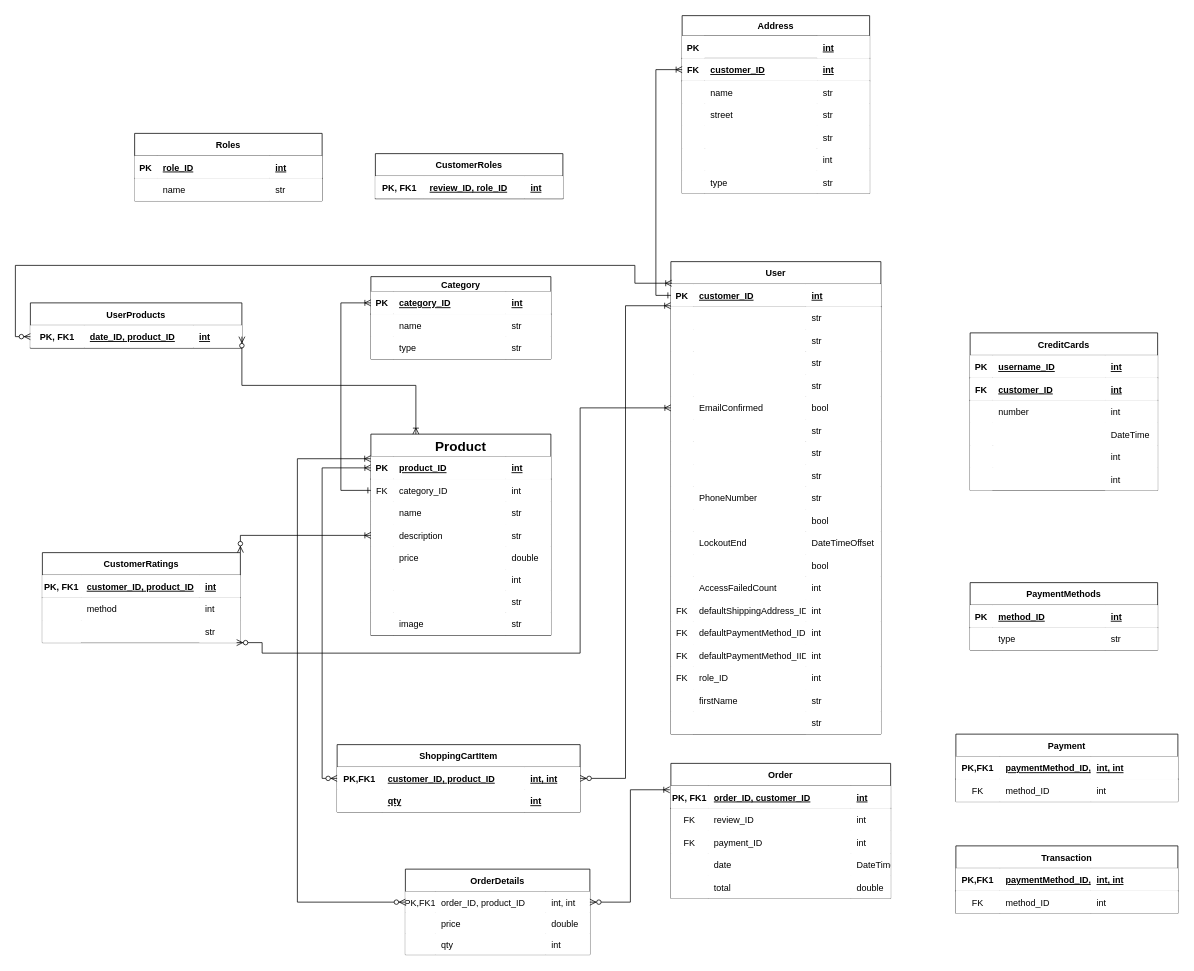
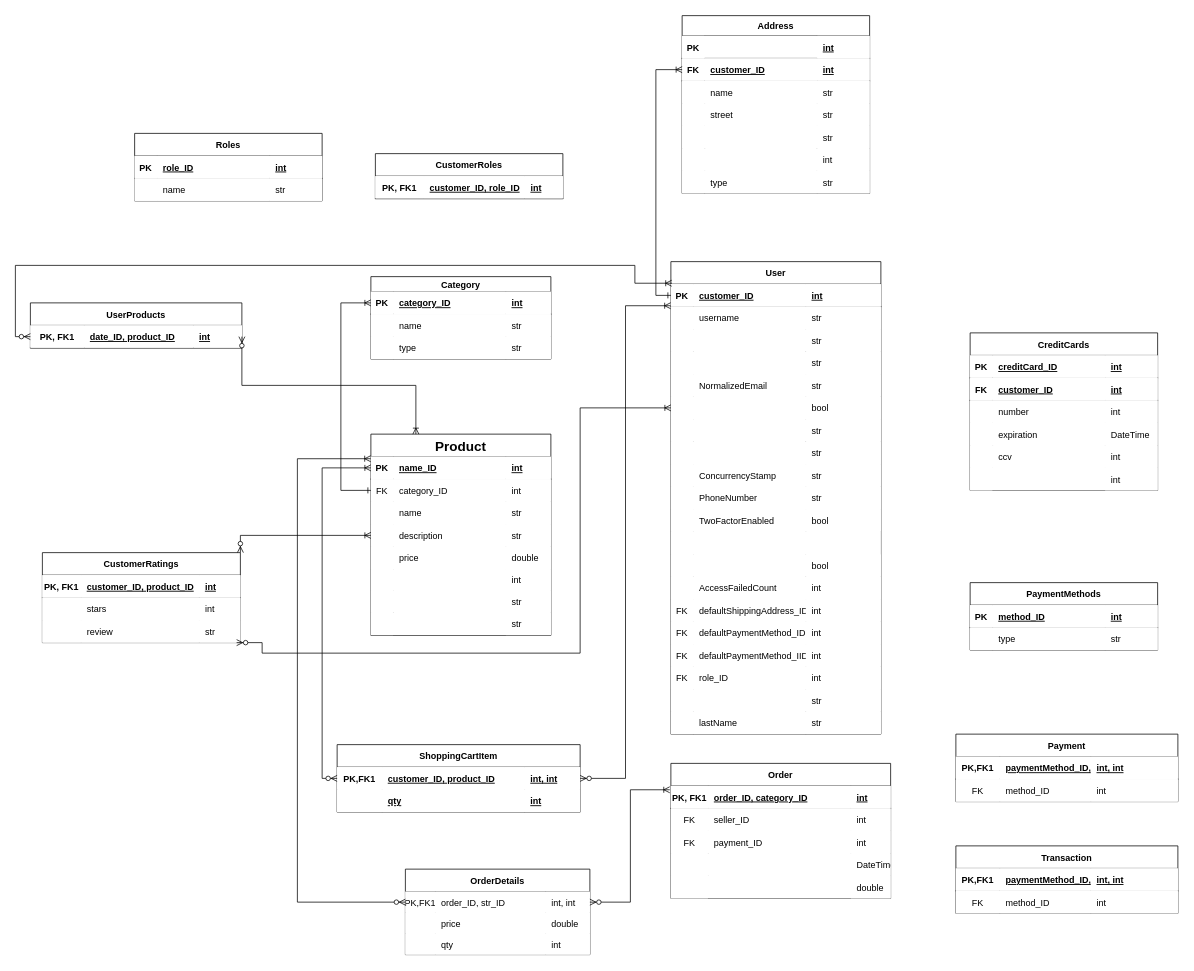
- <mxCell id="256" value="review_ID, role_ID" style="shape=partialRectangle;connectable=0;top=0;left=0;bottom=0;right=0;align=left;spacingLeft=6;fontStyle=5;overflow=hidden;" vertex="1" parent="254"><mxGeometry x="64.8" width="134.4" height="30" as="geometry"><mxRectangle width="134.4" height="30" as="alternateBounds" /></mxGeometry></mxCell>
+ <mxCell id="256" value="customer_ID, role_ID" style="shape=partialRectangle;connectable=0;top=0;left=0;bottom=0;right=0;align=left;spacingLeft=6;fontStyle=5;overflow=hidden;" vertex="1" parent="254"><mxGeometry x="64.8" width="134.4" height="30" as="geometry"><mxRectangle width="134.4" height="30" as="alternateBounds" /></mxGeometry></mxCell>
+ <mxCell id="30" value="username" style="shape=partialRectangle;connectable=0;top=0;left=0;bottom=0;right=0;align=left;spacingLeft=6;overflow=hidden;" parent="28" vertex="1"><mxGeometry x="30" width="150" height="30" as="geometry"><mxRectangle width="150" height="30" as="alternateBounds" /></mxGeometry></mxCell>
- <mxCell id="190" value="username_ID" style="shape=partialRectangle;connectable=0;top=0;left=0;bottom=0;right=0;align=left;spacingLeft=6;fontStyle=5;overflow=hidden;" vertex="1" parent="188"><mxGeometry x="30" width="150" height="30" as="geometry"><mxRectangle width="150" height="30" as="alternateBounds" /></mxGeometry></mxCell>
+ <mxCell id="190" value="creditCard_ID" style="shape=partialRectangle;connectable=0;top=0;left=0;bottom=0;right=0;align=left;spacingLeft=6;fontStyle=5;overflow=hidden;" vertex="1" parent="188"><mxGeometry x="30" width="150" height="30" as="geometry"><mxRectangle width="150" height="30" as="alternateBounds" /></mxGeometry></mxCell>
+ <mxCell id="40" value="NormalizedEmail" style="shape=partialRectangle;connectable=0;top=0;left=0;bottom=0;right=0;align=left;spacingLeft=6;overflow=hidden;" parent="38" vertex="1"><mxGeometry x="30" width="150" height="30" as="geometry"><mxRectangle width="150" height="30" as="alternateBounds" /></mxGeometry></mxCell>
- <mxCell id="44" value="EmailConfirmed" style="shape=partialRectangle;connectable=0;top=0;left=0;bottom=0;right=0;align=left;spacingLeft=6;overflow=hidden;" parent="42" vertex="1"><mxGeometry x="30" width="150" height="30" as="geometry"><mxRectangle width="150" height="30" as="alternateBounds" /></mxGeometry></mxCell>
+ <mxCell id="202" value="expiration" style="shape=partialRectangle;connectable=0;top=0;left=0;bottom=0;right=0;align=left;spacingLeft=6;overflow=hidden;" vertex="1" parent="200"><mxGeometry x="30" width="150" height="30" as="geometry"><mxRectangle width="150" height="30" as="alternateBounds" /></mxGeometry></mxCell>
+ <mxCell id="206" value="ccv" style="shape=partialRectangle;connectable=0;top=0;left=0;bottom=0;right=0;align=left;spacingLeft=6;overflow=hidden;" vertex="1" parent="204"><mxGeometry x="30" width="150" height="30" as="geometry"><mxRectangle width="150" height="30" as="alternateBounds" /></mxGeometry></mxCell>
- <mxCell id="111" value="product_ID" style="shape=partialRectangle;connectable=0;top=0;left=0;bottom=0;right=0;align=left;spacingLeft=6;fontStyle=5;overflow=hidden;" parent="109" vertex="1"><mxGeometry x="30" width="150" height="30" as="geometry"><mxRectangle width="150" height="30" as="alternateBounds" /></mxGeometry></mxCell>
+ <mxCell id="111" value="name_ID" style="shape=partialRectangle;connectable=0;top=0;left=0;bottom=0;right=0;align=left;spacingLeft=6;fontStyle=5;overflow=hidden;" parent="109" vertex="1"><mxGeometry x="30" width="150" height="30" as="geometry"><mxRectangle width="150" height="30" as="alternateBounds" /></mxGeometry></mxCell>
+ <mxCell id="54" value="ConcurrencyStamp" style="shape=partialRectangle;connectable=0;top=0;left=0;bottom=0;right=0;align=left;spacingLeft=6;overflow=hidden;" parent="52" vertex="1"><mxGeometry x="30" width="150" height="30" as="geometry"><mxRectangle width="150" height="30" as="alternateBounds" /></mxGeometry></mxCell>
+ <mxCell id="62" value="TwoFactorEnabled" style="shape=partialRectangle;connectable=0;top=0;left=0;bottom=0;right=0;align=left;spacingLeft=6;overflow=hidden;" parent="60" vertex="1"><mxGeometry x="30" width="150" height="30" as="geometry"><mxRectangle width="150" height="30" as="alternateBounds" /></mxGeometry></mxCell>
- <mxCell id="66" value="LockoutEnd" style="shape=partialRectangle;connectable=0;top=0;left=0;bottom=0;right=0;align=left;spacingLeft=6;overflow=hidden;" parent="64" vertex="1"><mxGeometry x="30" width="150" height="30" as="geometry"><mxRectangle width="150" height="30" as="alternateBounds" /></mxGeometry></mxCell>
- <mxCell id="67" value="DateTimeOffset" style="shape=partialRectangle;connectable=0;top=0;left=0;bottom=0;right=0;align=left;spacingLeft=6;overflow=hidden;" parent="64" vertex="1"><mxGeometry x="180" width="100" height="30" as="geometry"><mxRectangle width="100" height="30" as="alternateBounds" /></mxGeometry></mxCell>
- <mxCell id="266" value="method" style="shape=partialRectangle;connectable=0;top=0;left=0;bottom=0;right=0;align=left;spacingLeft=6;overflow=hidden;" vertex="1" parent="264"><mxGeometry x="51.6" width="157.6" height="30" as="geometry"><mxRectangle width="157.6" height="30" as="alternateBounds" /></mxGeometry></mxCell>
+ <mxCell id="266" value="stars" style="shape=partialRectangle;connectable=0;top=0;left=0;bottom=0;right=0;align=left;spacingLeft=6;overflow=hidden;" vertex="1" parent="264"><mxGeometry x="51.6" width="157.6" height="30" as="geometry"><mxRectangle width="157.6" height="30" as="alternateBounds" /></mxGeometry></mxCell>
- <mxCell id="137" value="image" style="shape=partialRectangle;connectable=0;top=0;left=0;bottom=0;right=0;align=left;spacingLeft=6;overflow=hidden;" parent="135" vertex="1"><mxGeometry x="30" width="150" height="30" as="geometry"><mxRectangle width="150" height="30" as="alternateBounds" /></mxGeometry></mxCell>
+ <mxCell id="270" value="review" style="shape=partialRectangle;connectable=0;top=0;left=0;bottom=0;right=0;align=left;spacingLeft=6;overflow=hidden;" vertex="1" parent="268"><mxGeometry x="51.6" width="157.6" height="30" as="geometry"><mxRectangle width="157.6" height="30" as="alternateBounds" /></mxGeometry></mxCell>
- <mxCell id="93" value="firstName" style="shape=partialRectangle;connectable=0;top=0;left=0;bottom=0;right=0;align=left;spacingLeft=6;overflow=hidden;" parent="91" vertex="1"><mxGeometry x="30" width="150" height="30" as="geometry"><mxRectangle width="150" height="30" as="alternateBounds" /></mxGeometry></mxCell>
+ <mxCell id="97" value="lastName" style="shape=partialRectangle;connectable=0;top=0;left=0;bottom=0;right=0;align=left;spacingLeft=6;overflow=hidden;" parent="95" vertex="1"><mxGeometry x="30" width="150" height="30" as="geometry"><mxRectangle width="150" height="30" as="alternateBounds" /></mxGeometry></mxCell>
- <mxCell id="5" value="order_ID, customer_ID" style="shape=partialRectangle;connectable=0;top=0;left=0;bottom=0;right=0;align=left;spacingLeft=6;fontStyle=5;overflow=hidden;" parent="3" vertex="1"><mxGeometry x="49.8" width="190.2" height="30" as="geometry"><mxRectangle width="190.2" height="30" as="alternateBounds" /></mxGeometry></mxCell>
+ <mxCell id="5" value="order_ID, category_ID" style="shape=partialRectangle;connectable=0;top=0;left=0;bottom=0;right=0;align=left;spacingLeft=6;fontStyle=5;overflow=hidden;" parent="3" vertex="1"><mxGeometry x="49.8" width="190.2" height="30" as="geometry"><mxRectangle width="190.2" height="30" as="alternateBounds" /></mxGeometry></mxCell>
- <mxCell id="9" value="review_ID" style="shape=partialRectangle;connectable=0;top=0;left=0;bottom=0;right=0;align=left;spacingLeft=6;overflow=hidden;" vertex="1" parent="7"><mxGeometry x="49.8" width="190.2" height="30" as="geometry"><mxRectangle width="190.2" height="30" as="alternateBounds" /></mxGeometry></mxCell>
+ <mxCell id="9" value="seller_ID" style="shape=partialRectangle;connectable=0;top=0;left=0;bottom=0;right=0;align=left;spacingLeft=6;overflow=hidden;" vertex="1" parent="7"><mxGeometry x="49.8" width="190.2" height="30" as="geometry"><mxRectangle width="190.2" height="30" as="alternateBounds" /></mxGeometry></mxCell>
- <mxCell id="17" value="date" style="shape=partialRectangle;connectable=0;top=0;left=0;bottom=0;right=0;align=left;spacingLeft=6;overflow=hidden;" parent="15" vertex="1"><mxGeometry x="49.8" width="190.2" height="30" as="geometry"><mxRectangle width="190.2" height="30" as="alternateBounds" /></mxGeometry></mxCell>
- <mxCell id="21" value="total" style="shape=partialRectangle;connectable=0;top=0;left=0;bottom=0;right=0;align=left;spacingLeft=6;overflow=hidden;" vertex="1" parent="19"><mxGeometry x="49.8" width="190.2" height="30" as="geometry"><mxRectangle width="190.2" height="30" as="alternateBounds" /></mxGeometry></mxCell>
- <mxCell id="227" value="order_ID, product_ID" style="shape=partialRectangle;connectable=0;top=0;left=0;bottom=0;right=0;align=left;spacingLeft=6;overflow=hidden;" vertex="1" parent="225"><mxGeometry x="40" width="147" height="28" as="geometry"><mxRectangle width="147" height="28" as="alternateBounds" /></mxGeometry></mxCell>
+ <mxCell id="227" value="order_ID, str_ID" style="shape=partialRectangle;connectable=0;top=0;left=0;bottom=0;right=0;align=left;spacingLeft=6;overflow=hidden;" vertex="1" parent="225"><mxGeometry x="40" width="147" height="28" as="geometry"><mxRectangle width="147" height="28" as="alternateBounds" /></mxGeometry></mxCell>
